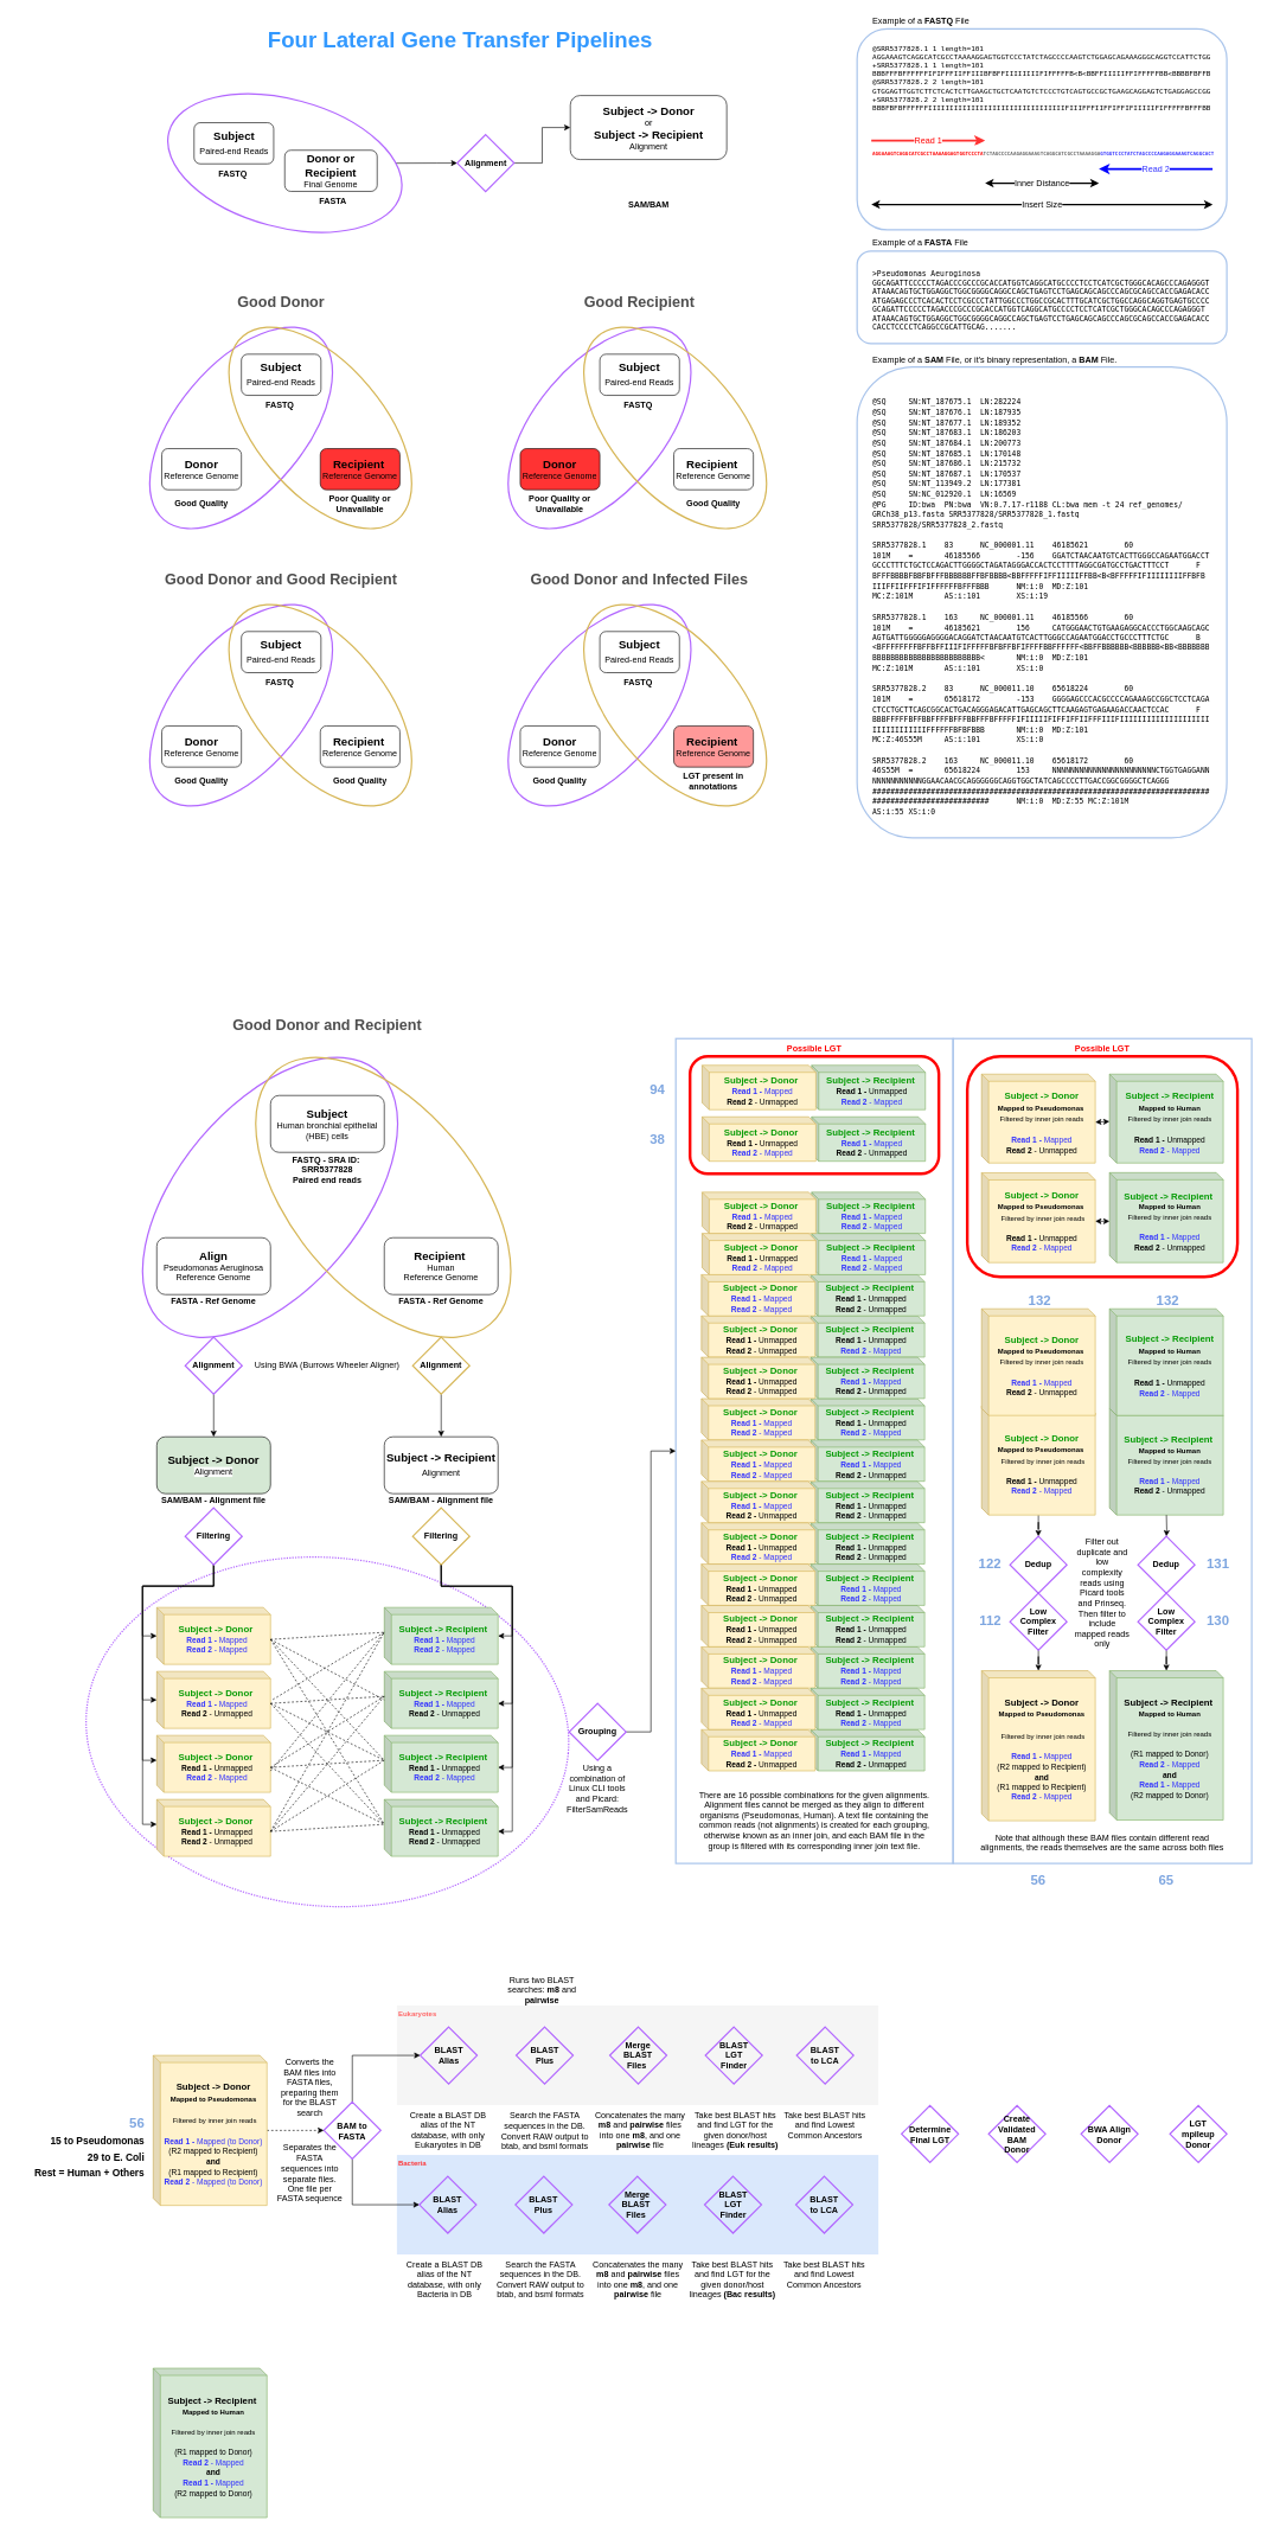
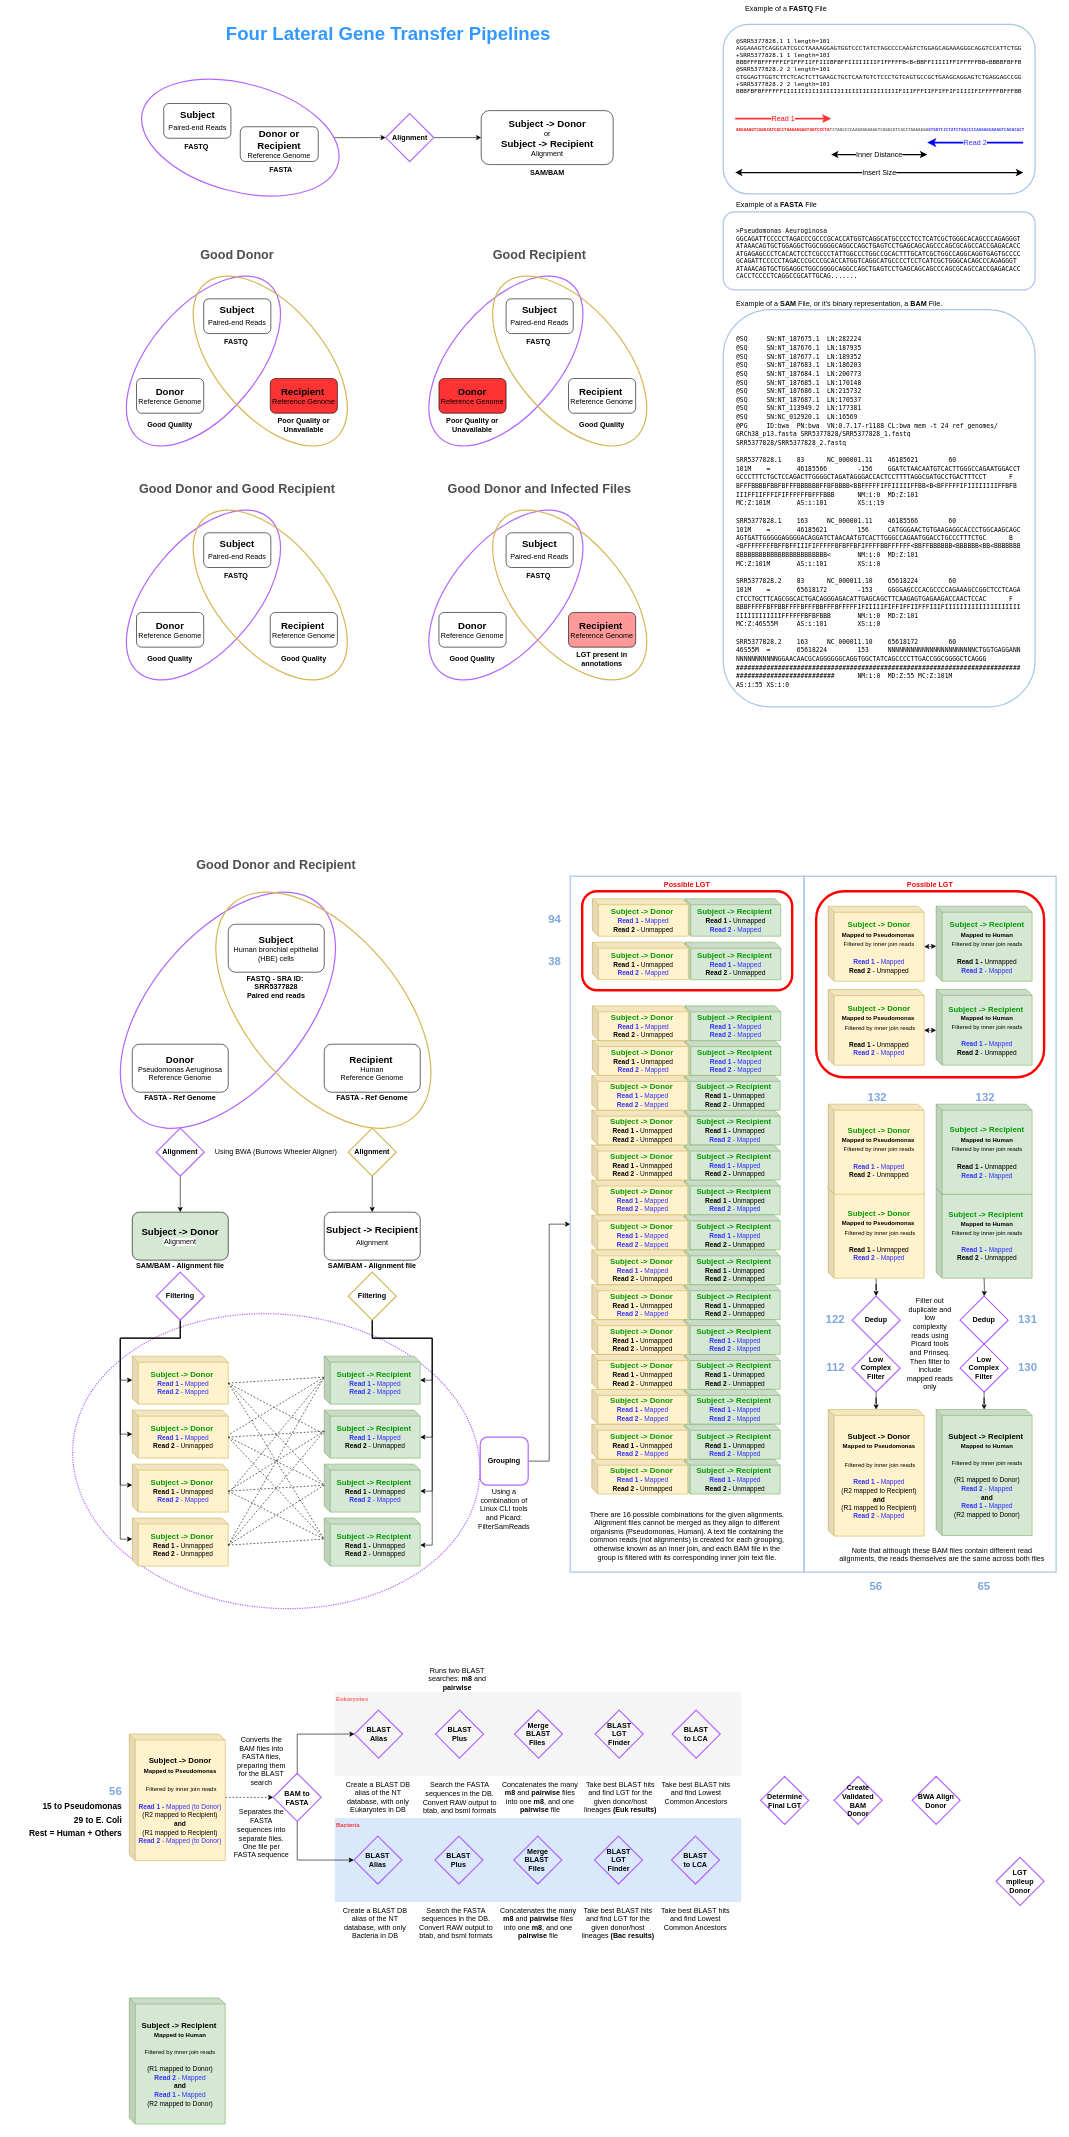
- <mxCell id="100" value="Example of a &lt;b&gt;FASTQ&lt;/b&gt; File" style="text;html=1;strokeColor=none;fillColor=none;align=left;verticalAlign=middle;whiteSpace=wrap;rounded=0;fontStyle=0" parent="1" vertex="1"><mxGeometry x="1225" y="20.12" width="220" height="19.81" as="geometry" /></mxCell>
+ <mxCell id="100" value="Example of a &lt;b&gt;FASTQ&lt;/b&gt; File" style="text;html=1;strokeColor=none;fillColor=none;align=left;verticalAlign=middle;whiteSpace=wrap;rounded=0;fontStyle=0" parent="1" vertex="1"><mxGeometry x="1240" y="5.12" width="220" height="19.81" as="geometry" /></mxCell>
- <mxCell id="158" value="&lt;b&gt;&lt;font style=&quot;font-size: 16px&quot;&gt;Subject -&amp;gt; Donor&lt;br&gt;&lt;/font&gt;&lt;/b&gt;&lt;span style=&quot;background-color: rgb(248 , 249 , 250)&quot;&gt;or&lt;br&gt;&lt;/span&gt;&lt;b&gt;&lt;font style=&quot;font-size: 16px&quot;&gt;Subject -&amp;gt; Recipient&lt;br&gt;&lt;/font&gt;&lt;/b&gt;&lt;div style=&quot;text-align: center&quot;&gt;&lt;span style=&quot;background-color: rgb(255 , 255 , 255) ; font-family: &amp;#34;verdana&amp;#34; , &amp;#34;arial&amp;#34; , &amp;#34;helvetica&amp;#34; , sans-serif ; text-align: justify&quot;&gt;Alignment&lt;/span&gt;&lt;/div&gt;" style="rounded=1;whiteSpace=wrap;html=1;" parent="1" vertex="1"><mxGeometry x="801.64" y="133.72" width="220" height="90" as="geometry" /></mxCell>
+ <mxCell id="158" value="&lt;b&gt;&lt;font style=&quot;font-size: 16px&quot;&gt;Subject -&amp;gt; Donor&lt;br&gt;&lt;/font&gt;&lt;/b&gt;&lt;span style=&quot;background-color: rgb(248 , 249 , 250)&quot;&gt;or&lt;br&gt;&lt;/span&gt;&lt;b&gt;&lt;font style=&quot;font-size: 16px&quot;&gt;Subject -&amp;gt; Recipient&lt;br&gt;&lt;/font&gt;&lt;/b&gt;&lt;div style=&quot;text-align: center&quot;&gt;&lt;span style=&quot;background-color: rgb(255 , 255 , 255) ; font-family: &amp;#34;verdana&amp;#34; , &amp;#34;arial&amp;#34; , &amp;#34;helvetica&amp;#34; , sans-serif ; text-align: justify&quot;&gt;Alignment&lt;/span&gt;&lt;/div&gt;" style="rounded=1;whiteSpace=wrap;html=1;" parent="1" vertex="1"><mxGeometry x="801.64" y="183.72" width="220" height="90" as="geometry" /></mxCell>
- <mxCell id="154" value="&lt;b&gt;&lt;font style=&quot;font-size: 16px&quot;&gt;Donor or Recipient&lt;/font&gt;&lt;/b&gt; &lt;span&gt;&lt;br&gt;&lt;/span&gt;&lt;div style=&quot;text-align: center&quot;&gt;&lt;span style=&quot;font-family: &amp;#34;verdana&amp;#34; , &amp;#34;arial&amp;#34; , &amp;#34;helvetica&amp;#34; , sans-serif ; text-align: justify&quot;&gt;Final Genome&lt;/span&gt;&lt;br&gt;&lt;/div&gt;" style="rounded=1;whiteSpace=wrap;html=1;labelBackgroundColor=none;" parent="1" vertex="1"><mxGeometry x="400" y="210.6" width="130" height="57.88" as="geometry" /></mxCell>
+ <mxCell id="154" value="&lt;b&gt;&lt;font style=&quot;font-size: 16px&quot;&gt;Donor or Recipient&lt;/font&gt;&lt;/b&gt; &lt;span&gt;&lt;br&gt;&lt;/span&gt;&lt;div style=&quot;text-align: center&quot;&gt;&lt;span style=&quot;font-family: &amp;#34;verdana&amp;#34; , &amp;#34;arial&amp;#34; , &amp;#34;helvetica&amp;#34; , sans-serif ; text-align: justify&quot;&gt;Reference Genome&lt;/span&gt;&lt;br&gt;&lt;/div&gt;" style="rounded=1;whiteSpace=wrap;html=1;labelBackgroundColor=none;" parent="1" vertex="1"><mxGeometry x="400" y="210.6" width="130" height="57.88" as="geometry" /></mxCell>
- <mxCell id="18" value="&lt;b&gt;&lt;font style=&quot;font-size: 16px&quot;&gt;Align&lt;/font&gt;&lt;/b&gt; &lt;span style=&quot;background-color: rgb(248 , 249 , 250)&quot;&gt;&lt;br&gt;&lt;/span&gt;&lt;div style=&quot;text-align: center&quot;&gt;&lt;span style=&quot;background-color: rgb(255 , 255 , 255) ; font-family: &amp;#34;verdana&amp;#34; , &amp;#34;arial&amp;#34; , &amp;#34;helvetica&amp;#34; , sans-serif ; text-align: justify&quot;&gt;Pseudomonas Aeruginosa&lt;/span&gt;&lt;/div&gt;&lt;div style=&quot;text-align: center&quot;&gt;&lt;span style=&quot;background-color: rgb(255 , 255 , 255) ; font-family: &amp;#34;verdana&amp;#34; , &amp;#34;arial&amp;#34; , &amp;#34;helvetica&amp;#34; , sans-serif ; text-align: justify&quot;&gt;Reference Genome&lt;/span&gt;&lt;/div&gt;" style="rounded=1;whiteSpace=wrap;html=1;" parent="1" vertex="1"><mxGeometry x="220" y="1740" width="160" height="80" as="geometry" /></mxCell>
+ <mxCell id="18" value="&lt;b&gt;&lt;font style=&quot;font-size: 16px&quot;&gt;Donor&lt;/font&gt;&lt;/b&gt; &lt;span style=&quot;background-color: rgb(248 , 249 , 250)&quot;&gt;&lt;br&gt;&lt;/span&gt;&lt;div style=&quot;text-align: center&quot;&gt;&lt;span style=&quot;background-color: rgb(255 , 255 , 255) ; font-family: &amp;#34;verdana&amp;#34; , &amp;#34;arial&amp;#34; , &amp;#34;helvetica&amp;#34; , sans-serif ; text-align: justify&quot;&gt;Pseudomonas Aeruginosa&lt;/span&gt;&lt;/div&gt;&lt;div style=&quot;text-align: center&quot;&gt;&lt;span style=&quot;background-color: rgb(255 , 255 , 255) ; font-family: &amp;#34;verdana&amp;#34; , &amp;#34;arial&amp;#34; , &amp;#34;helvetica&amp;#34; , sans-serif ; text-align: justify&quot;&gt;Reference Genome&lt;/span&gt;&lt;/div&gt;" style="rounded=1;whiteSpace=wrap;html=1;" parent="1" vertex="1"><mxGeometry x="220" y="1740" width="160" height="80" as="geometry" /></mxCell>
- <mxCell id="71" value="&lt;b&gt;Grouping&lt;/b&gt;" style="rhombus;whiteSpace=wrap;html=1;strokeColor=#B266FF;fillColor=none;strokeWidth=2;" parent="1" vertex="1"><mxGeometry x="800" y="2395" width="80" height="80" as="geometry" /></mxCell>
+ <mxCell id="71" value="&lt;b&gt;Grouping&lt;/b&gt;" style="whiteSpace=wrap;html=1;strokeColor=#B266FF;fillColor=none;strokeWidth=2;rounded=1;" parent="1" vertex="1"><mxGeometry x="800" y="2395" width="80" height="80" as="geometry" /></mxCell>
- <mxCell id="196" value="Note that although these BAM files contain different read alignments, the reads themselves are the same across both files" style="text;html=1;strokeColor=none;fillColor=none;align=center;verticalAlign=top;whiteSpace=wrap;rounded=0;fontStyle=0" parent="1" vertex="1"><mxGeometry x="1370" y="2570" width="360" height="40" as="geometry" /></mxCell>
+ <mxCell id="196" value="Note that although these BAM files contain different read alignments, the reads themselves are the same across both files" style="text;html=1;strokeColor=none;fillColor=none;align=center;verticalAlign=top;whiteSpace=wrap;rounded=0;fontStyle=0" parent="1" vertex="1"><mxGeometry x="1390" y="2570" width="360" height="40" as="geometry" /></mxCell>
- <mxCell id="211" value="&lt;b&gt;LGT &lt;br&gt;mpileup Donor&lt;br&gt;&lt;/b&gt;" style="rhombus;whiteSpace=wrap;html=1;strokeColor=#B266FF;fillColor=none;strokeWidth=2;" parent="1" vertex="1"><mxGeometry x="1645" y="2960.5" width="80" height="80" as="geometry" /></mxCell>
+ <mxCell id="211" value="&lt;b&gt;LGT &lt;br&gt;mpileup Donor&lt;br&gt;&lt;/b&gt;" style="rhombus;whiteSpace=wrap;html=1;strokeColor=#B266FF;fillColor=none;strokeWidth=2;" parent="1" vertex="1"><mxGeometry x="1660" y="3095.5" width="80" height="80" as="geometry" /></mxCell>
